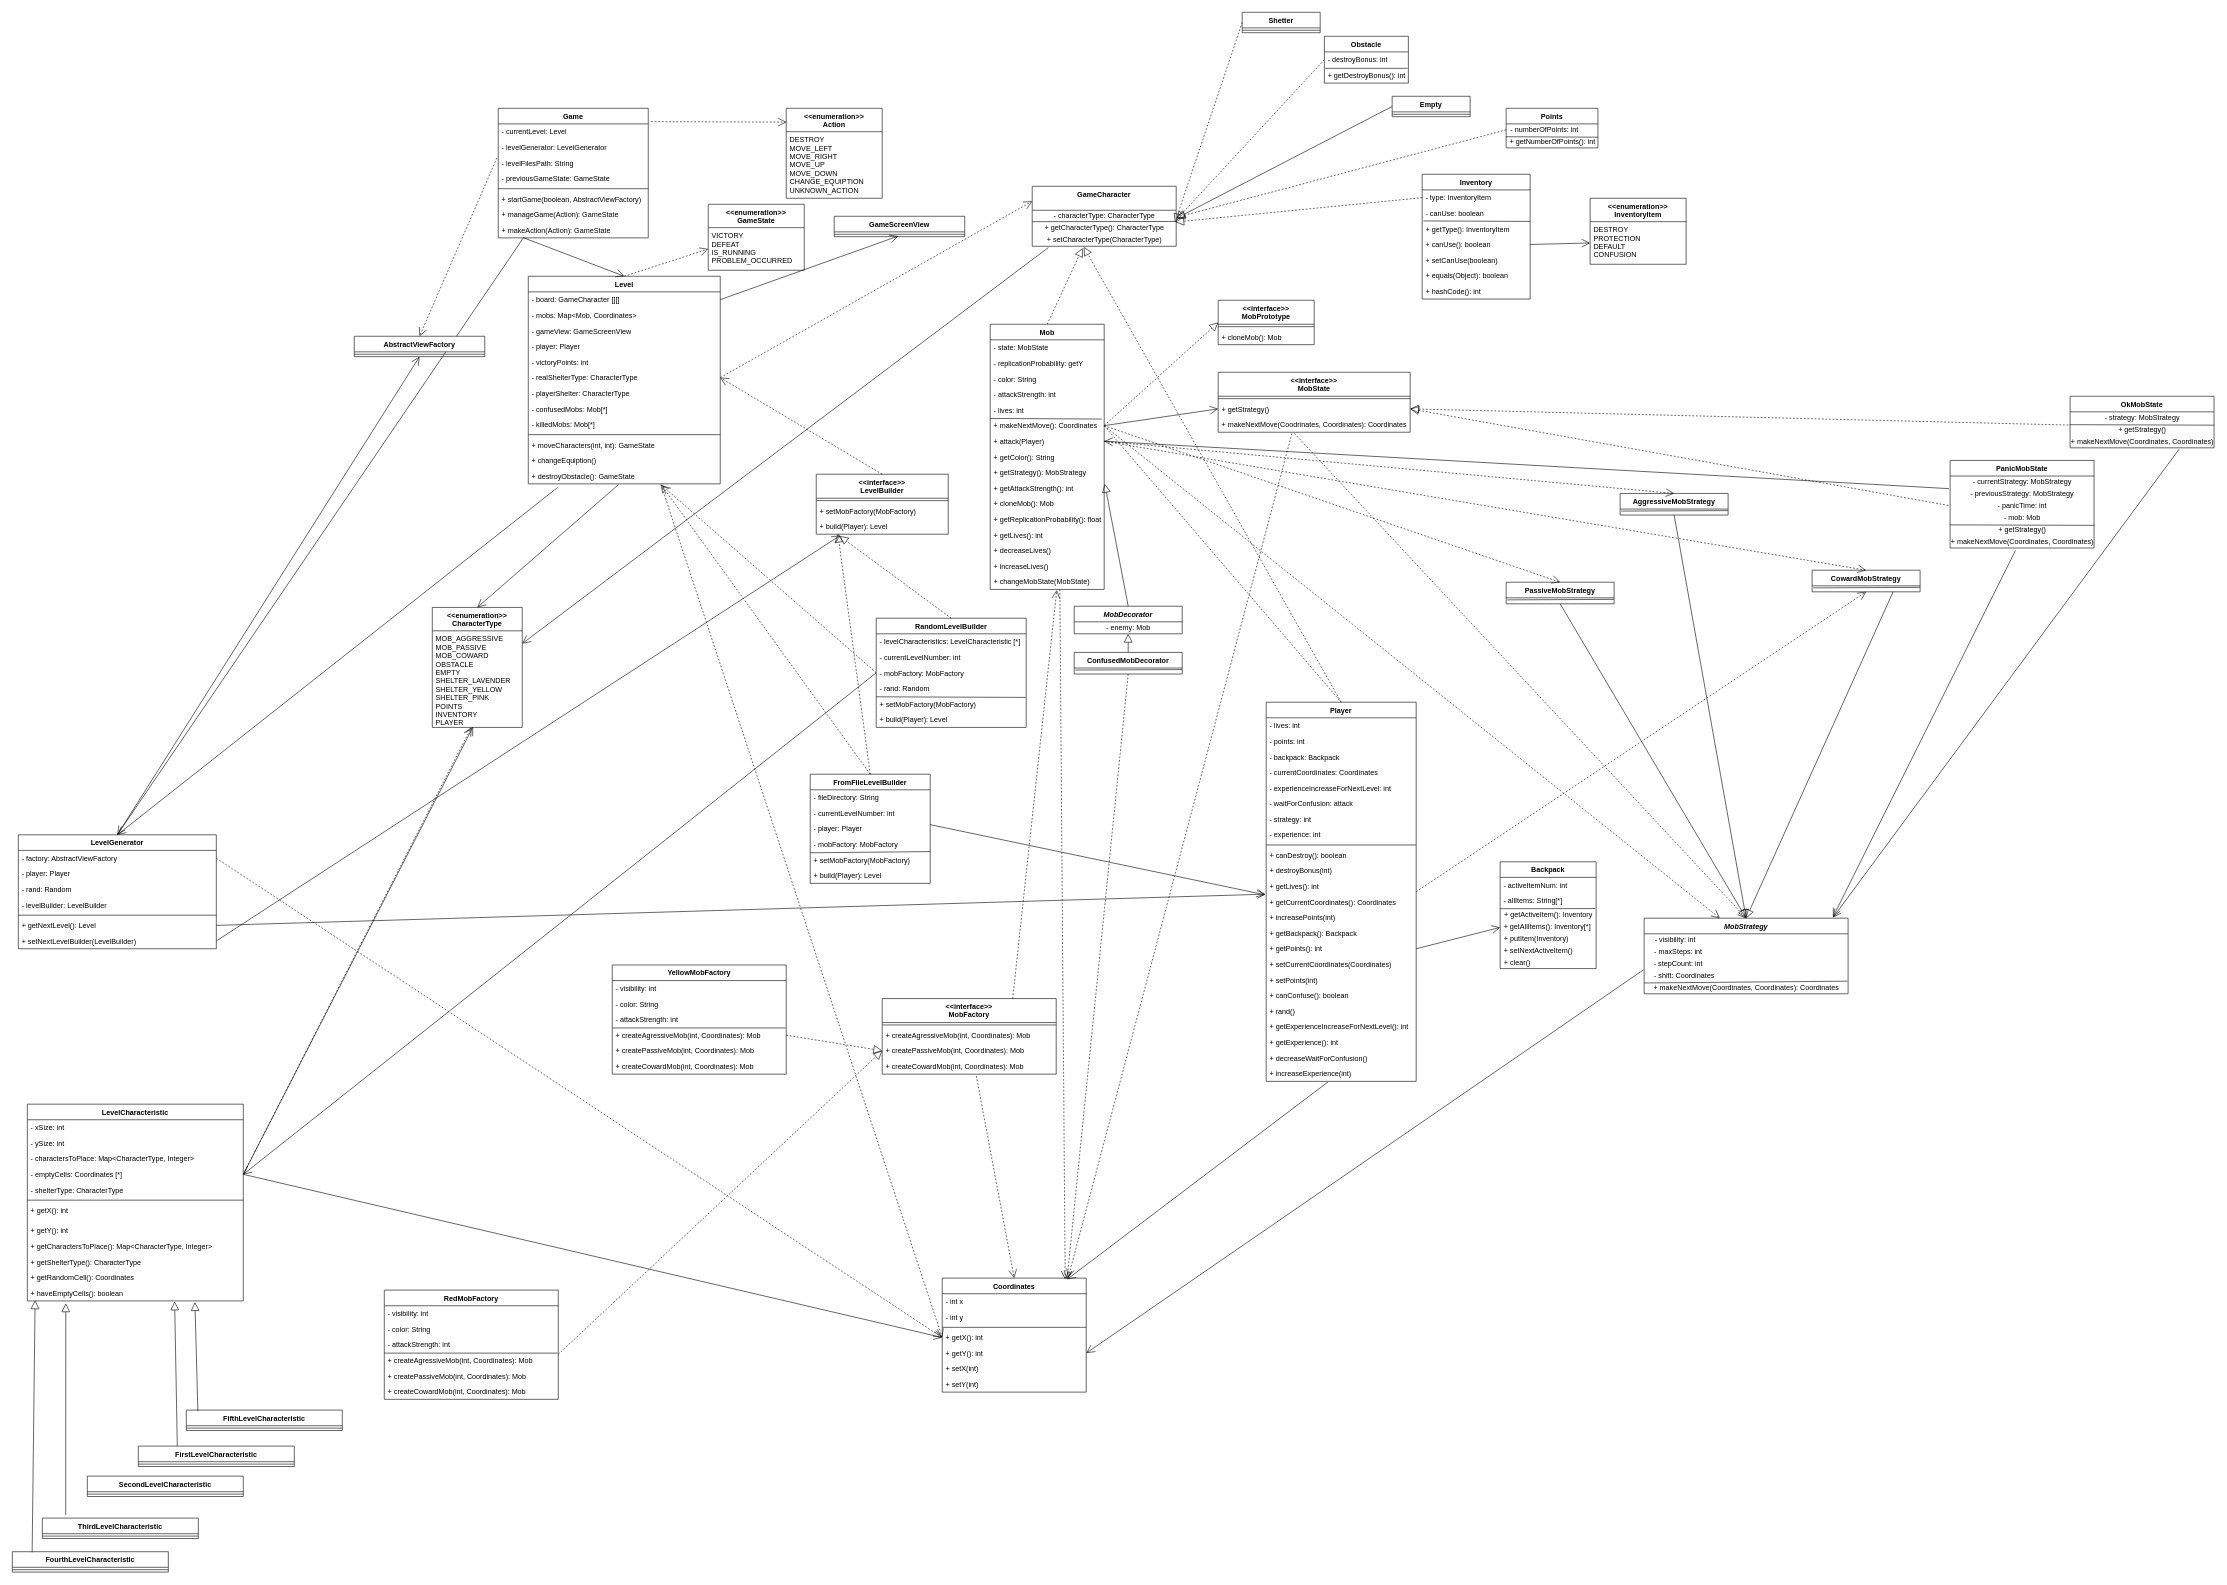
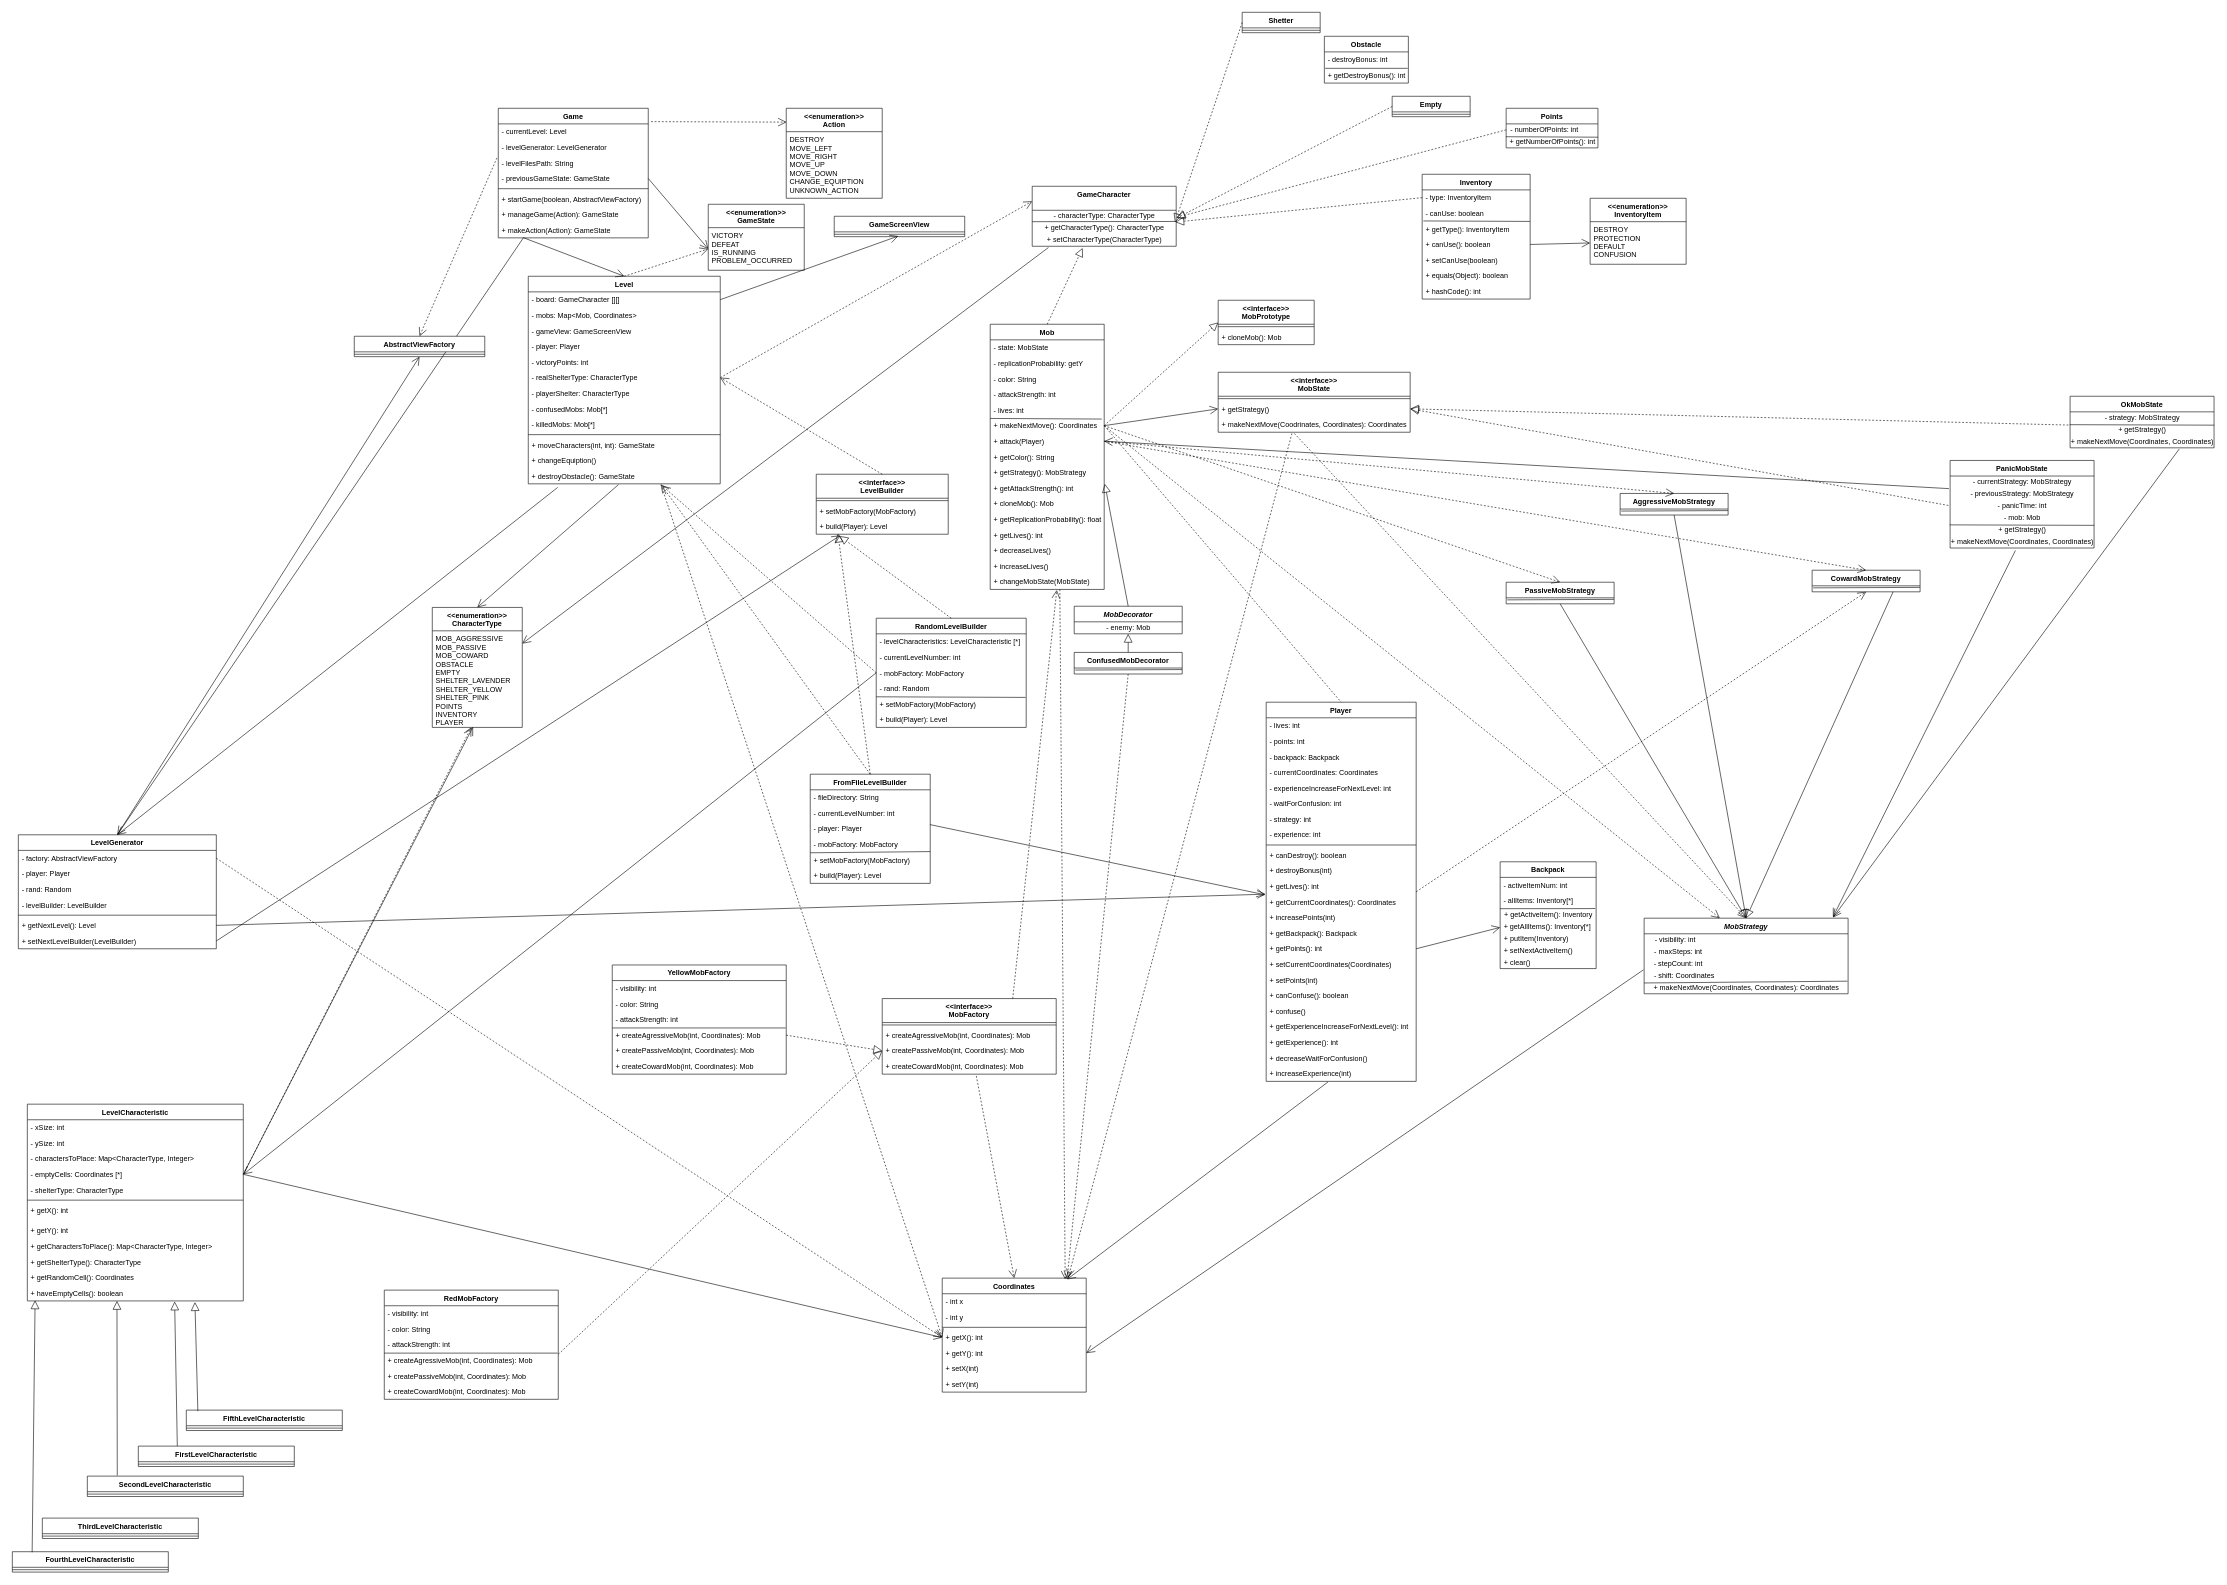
- <mxCell id="79" value="" style="endArrow=block;endFill=0;endSize=12;html=1;rounded=0;exitX=0;exitY=0.5;exitDx=0;exitDy=0;dashed=1;entryX=1;entryY=-0.2;entryDx=0;entryDy=0;entryPerimeter=0;" parent="1" source="131" target="49" edge="1"><mxGeometry width="160" relative="1" as="geometry"><mxPoint x="1507.5" y="990" as="sourcePoint" /><mxPoint x="2080" y="350" as="targetPoint" /></mxGeometry></mxCell>
- <mxCell id="80" value="" style="endArrow=block;endFill=0;endSize=12;html=1;rounded=0;exitX=0;exitY=0.5;exitDx=0;exitDy=0;entryX=1.004;entryY=0.65;entryDx=0;entryDy=0;dashed=0;entryPerimeter=0;" parent="1" source="74" target="48" edge="1"><mxGeometry width="160" relative="1" as="geometry"><mxPoint x="1762.5" y="879.57" as="sourcePoint" /><mxPoint x="1922.5" y="879.57" as="targetPoint" /></mxGeometry></mxCell>
+ <mxCell id="80" value="" style="endArrow=block;endFill=0;endSize=12;html=1;rounded=0;exitX=0;exitY=0.5;exitDx=0;exitDy=0;entryX=1.004;entryY=0.65;entryDx=0;entryDy=0;dashed=1;entryPerimeter=0;" parent="1" source="74" target="48" edge="1"><mxGeometry width="160" relative="1" as="geometry"><mxPoint x="1762.5" y="879.57" as="sourcePoint" /><mxPoint x="1922.5" y="879.57" as="targetPoint" /></mxGeometry></mxCell>
+ <mxCell id="241" value="" style="endArrow=open;endFill=1;endSize=12;html=1;rounded=0;entryX=0;entryY=0.5;entryDx=0;entryDy=0;exitX=1;exitY=0.5;exitDx=0;exitDy=0;" parent="1" source="6" target="111" edge="1"><mxGeometry width="160" relative="1" as="geometry"><mxPoint x="1140" y="360" as="sourcePoint" /><mxPoint x="1127.1" y="454.726" as="targetPoint" /></mxGeometry></mxCell>
- <mxCell id="99" value="" style="endArrow=block;endFill=0;endSize=12;html=1;rounded=0;exitX=0.5;exitY=0;exitDx=0;exitDy=0;dashed=1;entryX=0.358;entryY=1.05;entryDx=0;entryDy=0;entryPerimeter=0;" parent="1" source="197" target="50" edge="1"><mxGeometry width="160" relative="1" as="geometry"><mxPoint x="1550" y="1026" as="sourcePoint" /><mxPoint x="1970" y="400" as="targetPoint" /></mxGeometry></mxCell>
- <mxCell id="203" value="- waitForConfusion: attack" style="text;strokeColor=none;fillColor=none;align=left;verticalAlign=top;spacingLeft=4;spacingRight=4;overflow=hidden;rotatable=0;points=[[0,0.5],[1,0.5]];portConstraint=eastwest;" parent="197" vertex="1"><mxGeometry y="156" width="250" height="26" as="geometry" /></mxCell>
+ <mxCell id="203" value="- waitForConfusion: int" style="text;strokeColor=none;fillColor=none;align=left;verticalAlign=top;spacingLeft=4;spacingRight=4;overflow=hidden;rotatable=0;points=[[0,0.5],[1,0.5]];portConstraint=eastwest;" parent="197" vertex="1"><mxGeometry y="156" width="250" height="26" as="geometry" /></mxCell>
- <mxCell id="102" value="- allItems: String[*]" style="text;strokeColor=none;fillColor=none;align=left;verticalAlign=top;spacingLeft=4;spacingRight=4;overflow=hidden;rotatable=0;points=[[0,0.5],[1,0.5]];portConstraint=eastwest;" parent="100" vertex="1"><mxGeometry y="52" width="160" height="26" as="geometry" /></mxCell>
+ <mxCell id="102" value="- allItems: Inventory[*]" style="text;strokeColor=none;fillColor=none;align=left;verticalAlign=top;spacingLeft=4;spacingRight=4;overflow=hidden;rotatable=0;points=[[0,0.5],[1,0.5]];portConstraint=eastwest;" parent="100" vertex="1"><mxGeometry y="52" width="160" height="26" as="geometry" /></mxCell>
- <mxCell id="217" value="+ rand()" style="text;strokeColor=none;fillColor=none;align=left;verticalAlign=top;spacingLeft=4;spacingRight=4;overflow=hidden;rotatable=0;points=[[0,0.5],[1,0.5]];portConstraint=eastwest;" parent="197" vertex="1"><mxGeometry y="502" width="250" height="26" as="geometry" /></mxCell>
+ <mxCell id="217" value="+ confuse()" style="text;strokeColor=none;fillColor=none;align=left;verticalAlign=top;spacingLeft=4;spacingRight=4;overflow=hidden;rotatable=0;points=[[0,0.5],[1,0.5]];portConstraint=eastwest;" parent="197" vertex="1"><mxGeometry y="502" width="250" height="26" as="geometry" /></mxCell>
+ <mxCell id="125" value="" style="endArrow=block;endFill=0;endSize=12;html=1;rounded=0;exitX=0.192;exitY=-0.029;exitDx=0;exitDy=0;exitPerimeter=0;entryX=0.415;entryY=1;entryDx=0;entryDy=0;entryPerimeter=0;" parent="1" source="120" target="32" edge="1"><mxGeometry width="160" relative="1" as="geometry"><mxPoint x="909.24" y="2391.768" as="sourcePoint" /><mxPoint x="710" y="2040" as="targetPoint" /></mxGeometry></mxCell>
- <mxCell id="124" value="" style="endArrow=block;endFill=0;endSize=12;html=1;rounded=0;exitX=0.15;exitY=-0.147;exitDx=0;exitDy=0;exitPerimeter=0;entryX=0.178;entryY=1.154;entryDx=0;entryDy=0;entryPerimeter=0;" parent="1" source="116" target="32" edge="1"><mxGeometry width="160" relative="1" as="geometry"><mxPoint x="630" y="2160" as="sourcePoint" /><mxPoint x="630" y="2040" as="targetPoint" /></mxGeometry></mxCell>
